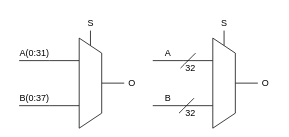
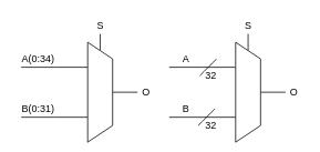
- <mxCell id="9" value="A(0:31)" style="text;html=1;align=center;verticalAlign=middle;resizable=0;points=[];autosize=1;" vertex="1" parent="1"><mxGeometry x="20" y="60" width="50" height="20" as="geometry" /></mxCell>
+ <mxCell id="9" value="A(0:34)" style="text;html=1;align=center;verticalAlign=middle;resizable=0;points=[];autosize=1;" vertex="1" parent="1"><mxGeometry x="20" y="60" width="50" height="20" as="geometry" /></mxCell>
- <mxCell id="10" value="B(0:37)" style="text;html=1;align=center;verticalAlign=middle;resizable=0;points=[];autosize=1;" vertex="1" parent="1"><mxGeometry x="20" y="120" width="50" height="20" as="geometry" /></mxCell>
+ <mxCell id="10" value="B(0:31)" style="text;html=1;align=center;verticalAlign=middle;resizable=0;points=[];autosize=1;" vertex="1" parent="1"><mxGeometry x="20" y="120" width="50" height="20" as="geometry" /></mxCell>
